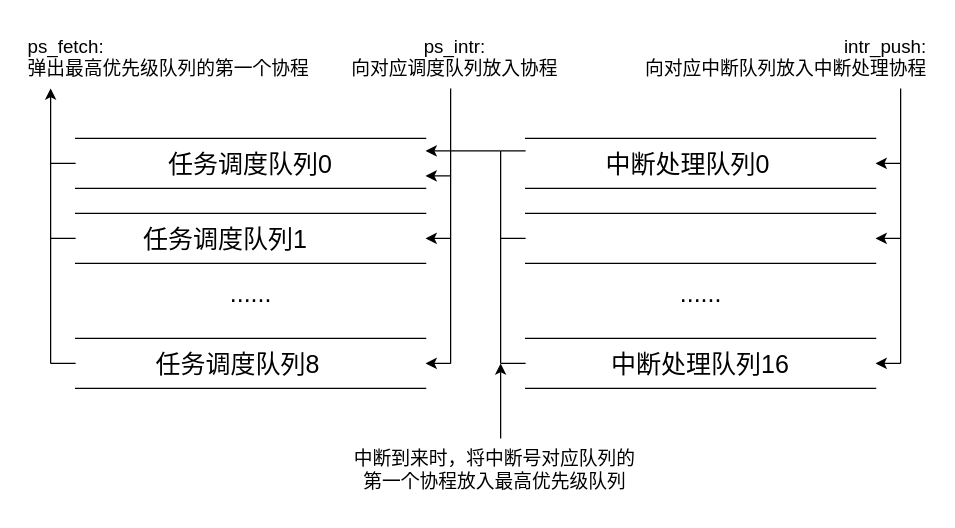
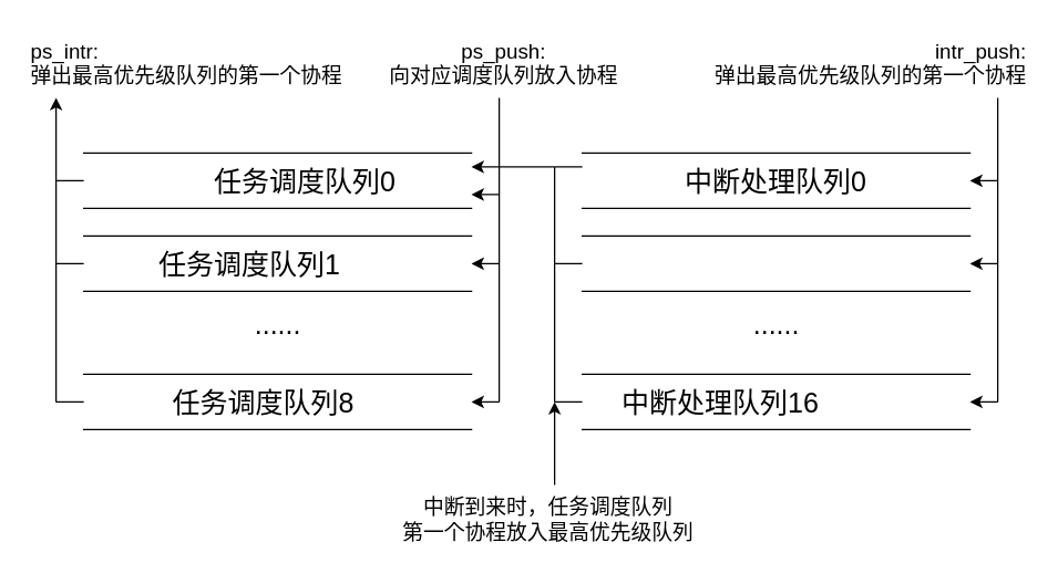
- <mxCell id="34" value="&lt;font style=&quot;font-size: 15px;&quot;&gt;ps_fetch:&lt;/font&gt;&lt;div style=&quot;font-size: 15px;&quot;&gt;弹出最高优先级队列的第一个协程&lt;/div&gt;" style="text;html=1;align=left;verticalAlign=middle;resizable=0;points=[];autosize=1;strokeColor=none;fillColor=none;" vertex="1" parent="1"><mxGeometry x="20" y="20" width="250" height="50" as="geometry" /></mxCell>
+ <mxCell id="34" value="&lt;font style=&quot;font-size: 15px;&quot;&gt;ps_intr:&lt;/font&gt;&lt;div style=&quot;font-size: 15px;&quot;&gt;弹出最高优先级队列的第一个协程&lt;/div&gt;" style="text;html=1;align=left;verticalAlign=middle;resizable=0;points=[];autosize=1;strokeColor=none;fillColor=none;" vertex="1" parent="1"><mxGeometry x="20" y="20" width="250" height="50" as="geometry" /></mxCell>
- <mxCell id="32" value="&lt;font style=&quot;font-size: 15px;&quot;&gt;ps_intr:&lt;/font&gt;&lt;div style=&quot;font-size: 15px;&quot;&gt;&lt;font style=&quot;font-size: 15px;&quot;&gt;向对应调度队列放入协程&lt;/font&gt;&lt;/div&gt;" style="text;html=1;align=center;verticalAlign=middle;resizable=0;points=[];autosize=1;strokeColor=none;fillColor=none;" vertex="1" parent="1"><mxGeometry x="268" y="20" width="190" height="50" as="geometry" /></mxCell>
+ <mxCell id="32" value="&lt;font style=&quot;font-size: 15px;&quot;&gt;ps_push:&lt;/font&gt;&lt;div style=&quot;font-size: 15px;&quot;&gt;&lt;font style=&quot;font-size: 15px;&quot;&gt;向对应调度队列放入协程&lt;/font&gt;&lt;/div&gt;" style="text;html=1;align=center;verticalAlign=middle;resizable=0;points=[];autosize=1;strokeColor=none;fillColor=none;" vertex="1" parent="1"><mxGeometry x="268" y="20" width="190" height="50" as="geometry" /></mxCell>
- <mxCell id="29" value="&lt;font style=&quot;font-size: 15px;&quot;&gt;intr_push:&lt;/font&gt;&lt;div style=&quot;font-size: 15px;&quot;&gt;&lt;font style=&quot;font-size: 15px;&quot;&gt;向对应中断队列放入中断处理协程&lt;/font&gt;&lt;/div&gt;" style="text;html=1;align=right;verticalAlign=middle;resizable=0;points=[];autosize=1;strokeColor=none;fillColor=none;" vertex="1" parent="1"><mxGeometry x="492" y="20" width="250" height="50" as="geometry" /></mxCell>
+ <mxCell id="29" value="&lt;font style=&quot;font-size: 15px;&quot;&gt;intr_push:&lt;/font&gt;&lt;div style=&quot;font-size: 15px;&quot;&gt;&lt;font style=&quot;font-size: 15px;&quot;&gt;弹出最高优先级队列的第一个协程&lt;/font&gt;&lt;/div&gt;" style="text;html=1;align=right;verticalAlign=middle;resizable=0;points=[];autosize=1;strokeColor=none;fillColor=none;" vertex="1" parent="1"><mxGeometry x="492" y="20" width="250" height="50" as="geometry" /></mxCell>
- <mxCell id="13" value="&lt;font style=&quot;font-size: 20px;&quot;&gt;任务调度队列0&lt;/font&gt;" style="text;html=1;align=center;verticalAlign=middle;whiteSpace=wrap;rounded=0;" vertex="1" parent="1"><mxGeometry x="132" y="115" width="136" height="30" as="geometry" /></mxCell>
+ <mxCell id="13" value="&lt;font style=&quot;font-size: 20px;&quot;&gt;任务调度队列0&lt;/font&gt;" style="text;html=1;align=center;verticalAlign=middle;whiteSpace=wrap;rounded=0;" vertex="1" parent="1"><mxGeometry x="152" y="115" width="136" height="30" as="geometry" /></mxCell>
- <mxCell id="26" value="&lt;font style=&quot;font-size: 20px;&quot;&gt;中断处理队列0&lt;/font&gt;" style="text;html=1;align=center;verticalAlign=middle;whiteSpace=wrap;rounded=0;" vertex="1" parent="1"><mxGeometry x="482" y="115" width="136" height="30" as="geometry" /></mxCell>
+ <mxCell id="26" value="&lt;font style=&quot;font-size: 20px;&quot;&gt;中断处理队列0&lt;/font&gt;" style="text;html=1;align=center;verticalAlign=middle;whiteSpace=wrap;rounded=0;" vertex="1" parent="1"><mxGeometry x="492" y="115" width="136" height="30" as="geometry" /></mxCell>
- <mxCell id="27" value="&lt;font style=&quot;font-size: 20px;&quot;&gt;中断处理队列16&lt;/font&gt;" style="text;html=1;align=center;verticalAlign=middle;whiteSpace=wrap;rounded=0;" vertex="1" parent="1"><mxGeometry x="486" y="275" width="148" height="30" as="geometry" /></mxCell>
+ <mxCell id="27" value="&lt;font style=&quot;font-size: 20px;&quot;&gt;中断处理队列16&lt;/font&gt;" style="text;html=1;align=center;verticalAlign=middle;whiteSpace=wrap;rounded=0;" vertex="1" parent="1"><mxGeometry x="446" y="275" width="148" height="30" as="geometry" /></mxCell>
- <mxCell id="36" value="&lt;span style=&quot;font-size: 15px;&quot;&gt;中断到来时，将中断号对应队列的&lt;/span&gt;&lt;div&gt;&lt;span style=&quot;font-size: 15px;&quot;&gt;第一个协程放入最高优先级队列&lt;/span&gt;&lt;/div&gt;" style="text;html=1;align=center;verticalAlign=middle;resizable=0;points=[];autosize=1;strokeColor=none;fillColor=none;overflow=visible;imageAspect=1;" vertex="1" parent="1"><mxGeometry x="270" y="350" width="250" height="50" as="geometry" /></mxCell>
+ <mxCell id="36" value="&lt;span style=&quot;font-size: 15px;&quot;&gt;中断到来时，任务调度队列&lt;/span&gt;&lt;div&gt;&lt;span style=&quot;font-size: 15px;&quot;&gt;第一个协程放入最高优先级队列&lt;/span&gt;&lt;/div&gt;" style="text;html=1;align=center;verticalAlign=middle;resizable=0;points=[];autosize=1;strokeColor=none;fillColor=none;overflow=visible;imageAspect=1;" vertex="1" parent="1"><mxGeometry x="270" y="350" width="250" height="50" as="geometry" /></mxCell>
